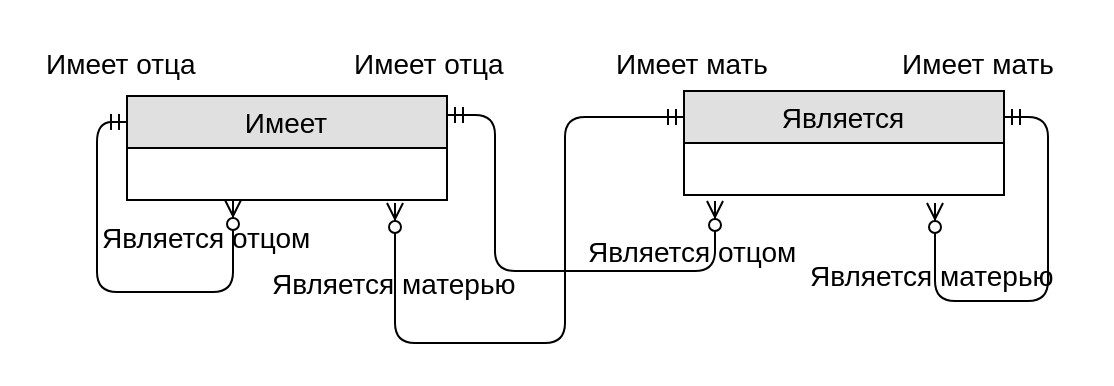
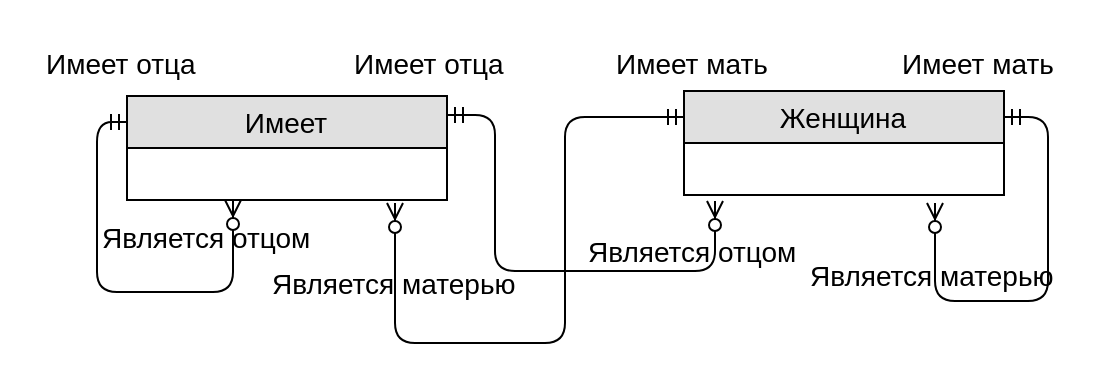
- <mxCell id="6" value="Является" style="swimlane;fontStyle=0;childLayout=stackLayout;horizontal=1;startSize=26;fillColor=#e0e0e0;horizontalStack=0;resizeParent=1;resizeParentMax=0;resizeLast=0;collapsible=1;marginBottom=0;swimlaneFillColor=#ffffff;align=center;fontSize=14;" parent="1" vertex="1"><mxGeometry x="341.5" y="45" width="160" height="52" as="geometry" /></mxCell>
+ <mxCell id="6" value="Женщина" style="swimlane;fontStyle=0;childLayout=stackLayout;horizontal=1;startSize=26;fillColor=#e0e0e0;horizontalStack=0;resizeParent=1;resizeParentMax=0;resizeLast=0;collapsible=1;marginBottom=0;swimlaneFillColor=#ffffff;align=center;fontSize=14;" parent="1" vertex="1"><mxGeometry x="341.5" y="45" width="160" height="52" as="geometry" /></mxCell>
